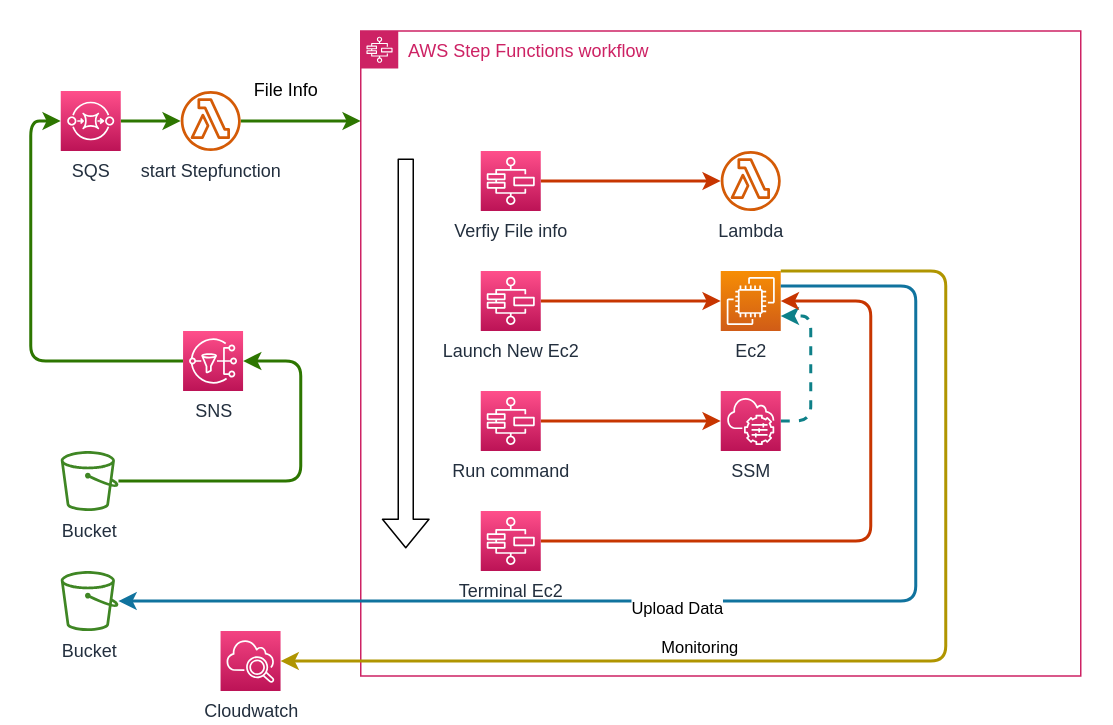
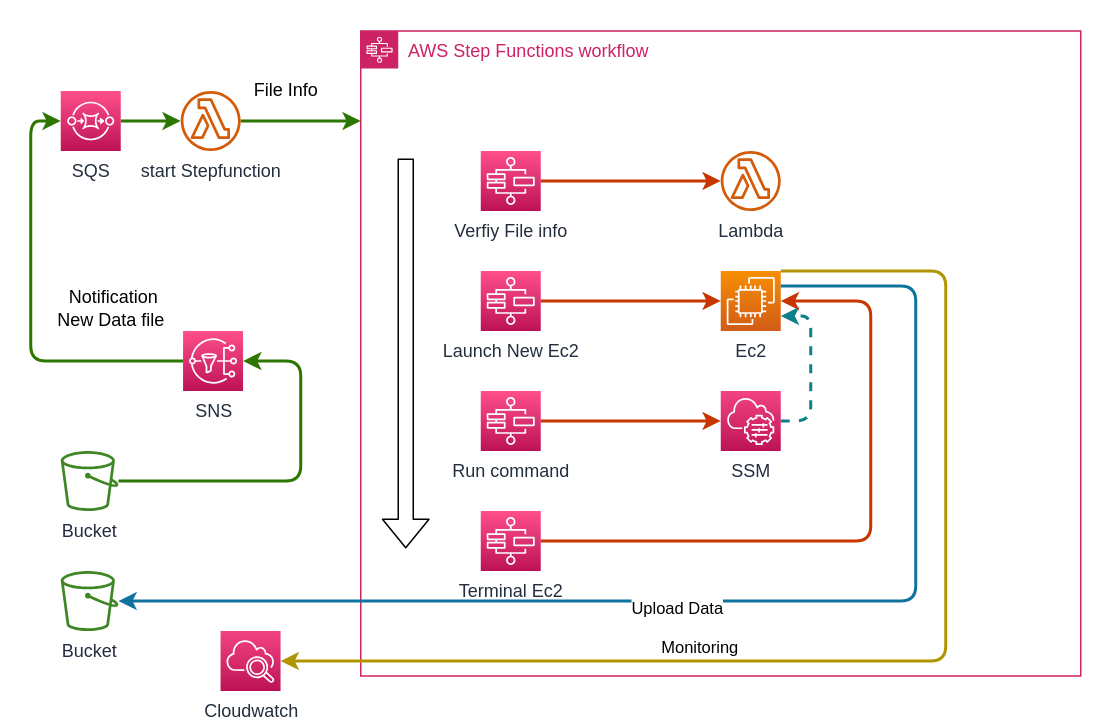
+ <mxCell id="24" value="Notification&lt;br&gt;New Data file&amp;nbsp;" style="text;html=1;align=center;verticalAlign=middle;resizable=0;points=[];autosize=1;strokeColor=none;fillColor=none;" parent="1" vertex="1"><mxGeometry x="30" y="190" width="90" height="30" as="geometry" /></mxCell>
